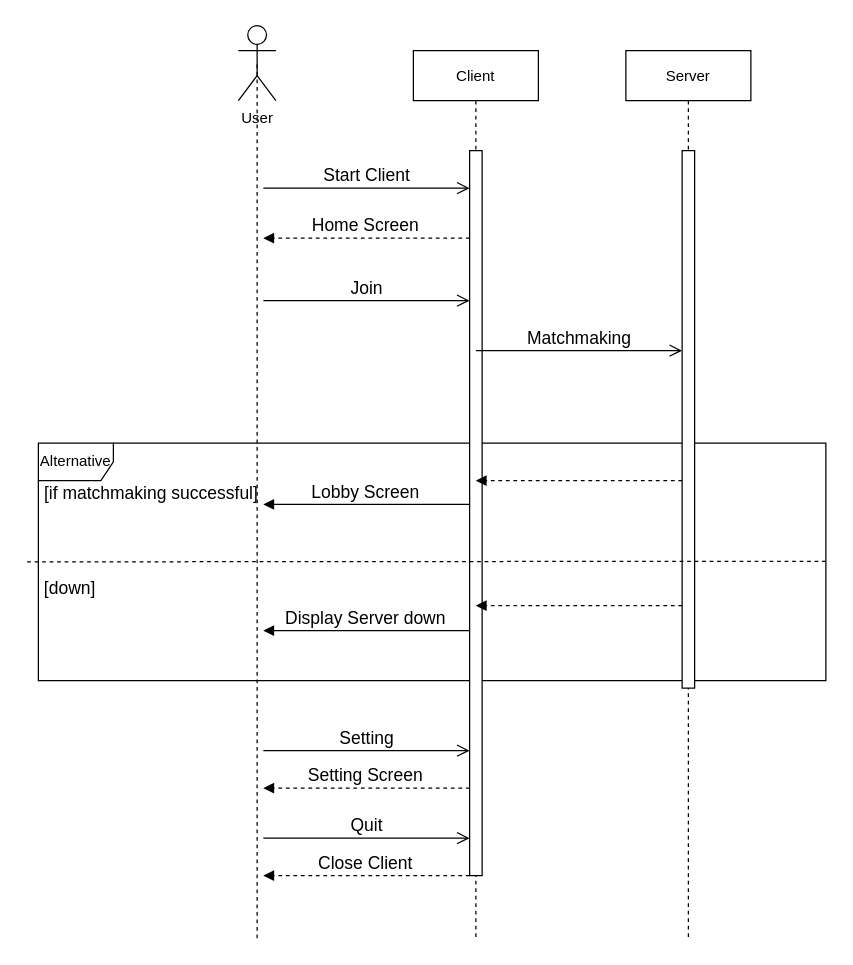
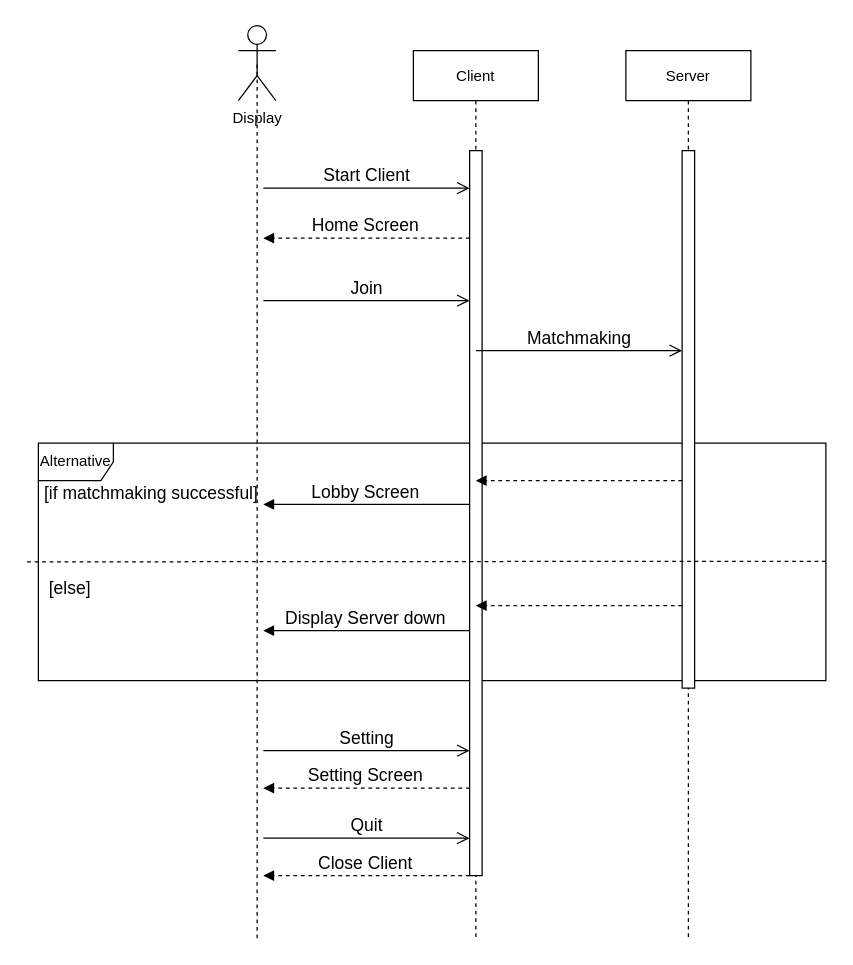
- <mxCell id="9" value="User" style="shape=umlActor;verticalLabelPosition=bottom;verticalAlign=top;html=1;outlineConnect=0;" parent="1" vertex="1"><mxGeometry x="190" y="20" width="30" height="60" as="geometry" /></mxCell>
+ <mxCell id="9" value="Display" style="shape=umlActor;verticalLabelPosition=bottom;verticalAlign=top;html=1;outlineConnect=0;" parent="1" vertex="1"><mxGeometry x="190" y="20" width="30" height="60" as="geometry" /></mxCell>
- <mxCell id="17" value="&lt;font style=&quot;font-size: 14px&quot;&gt;[down]&lt;/font&gt;" style="text;html=1;align=center;verticalAlign=middle;resizable=0;points=[];autosize=1;strokeColor=none;fillColor=none;" parent="1" vertex="1"><mxGeometry x="30" y="460" width="50" height="20" as="geometry" /></mxCell>
+ <mxCell id="17" value="&lt;font style=&quot;font-size: 14px&quot;&gt;[else]&lt;/font&gt;" style="text;html=1;align=center;verticalAlign=middle;resizable=0;points=[];autosize=1;strokeColor=none;fillColor=none;" parent="1" vertex="1"><mxGeometry x="30" y="460" width="50" height="20" as="geometry" /></mxCell>
